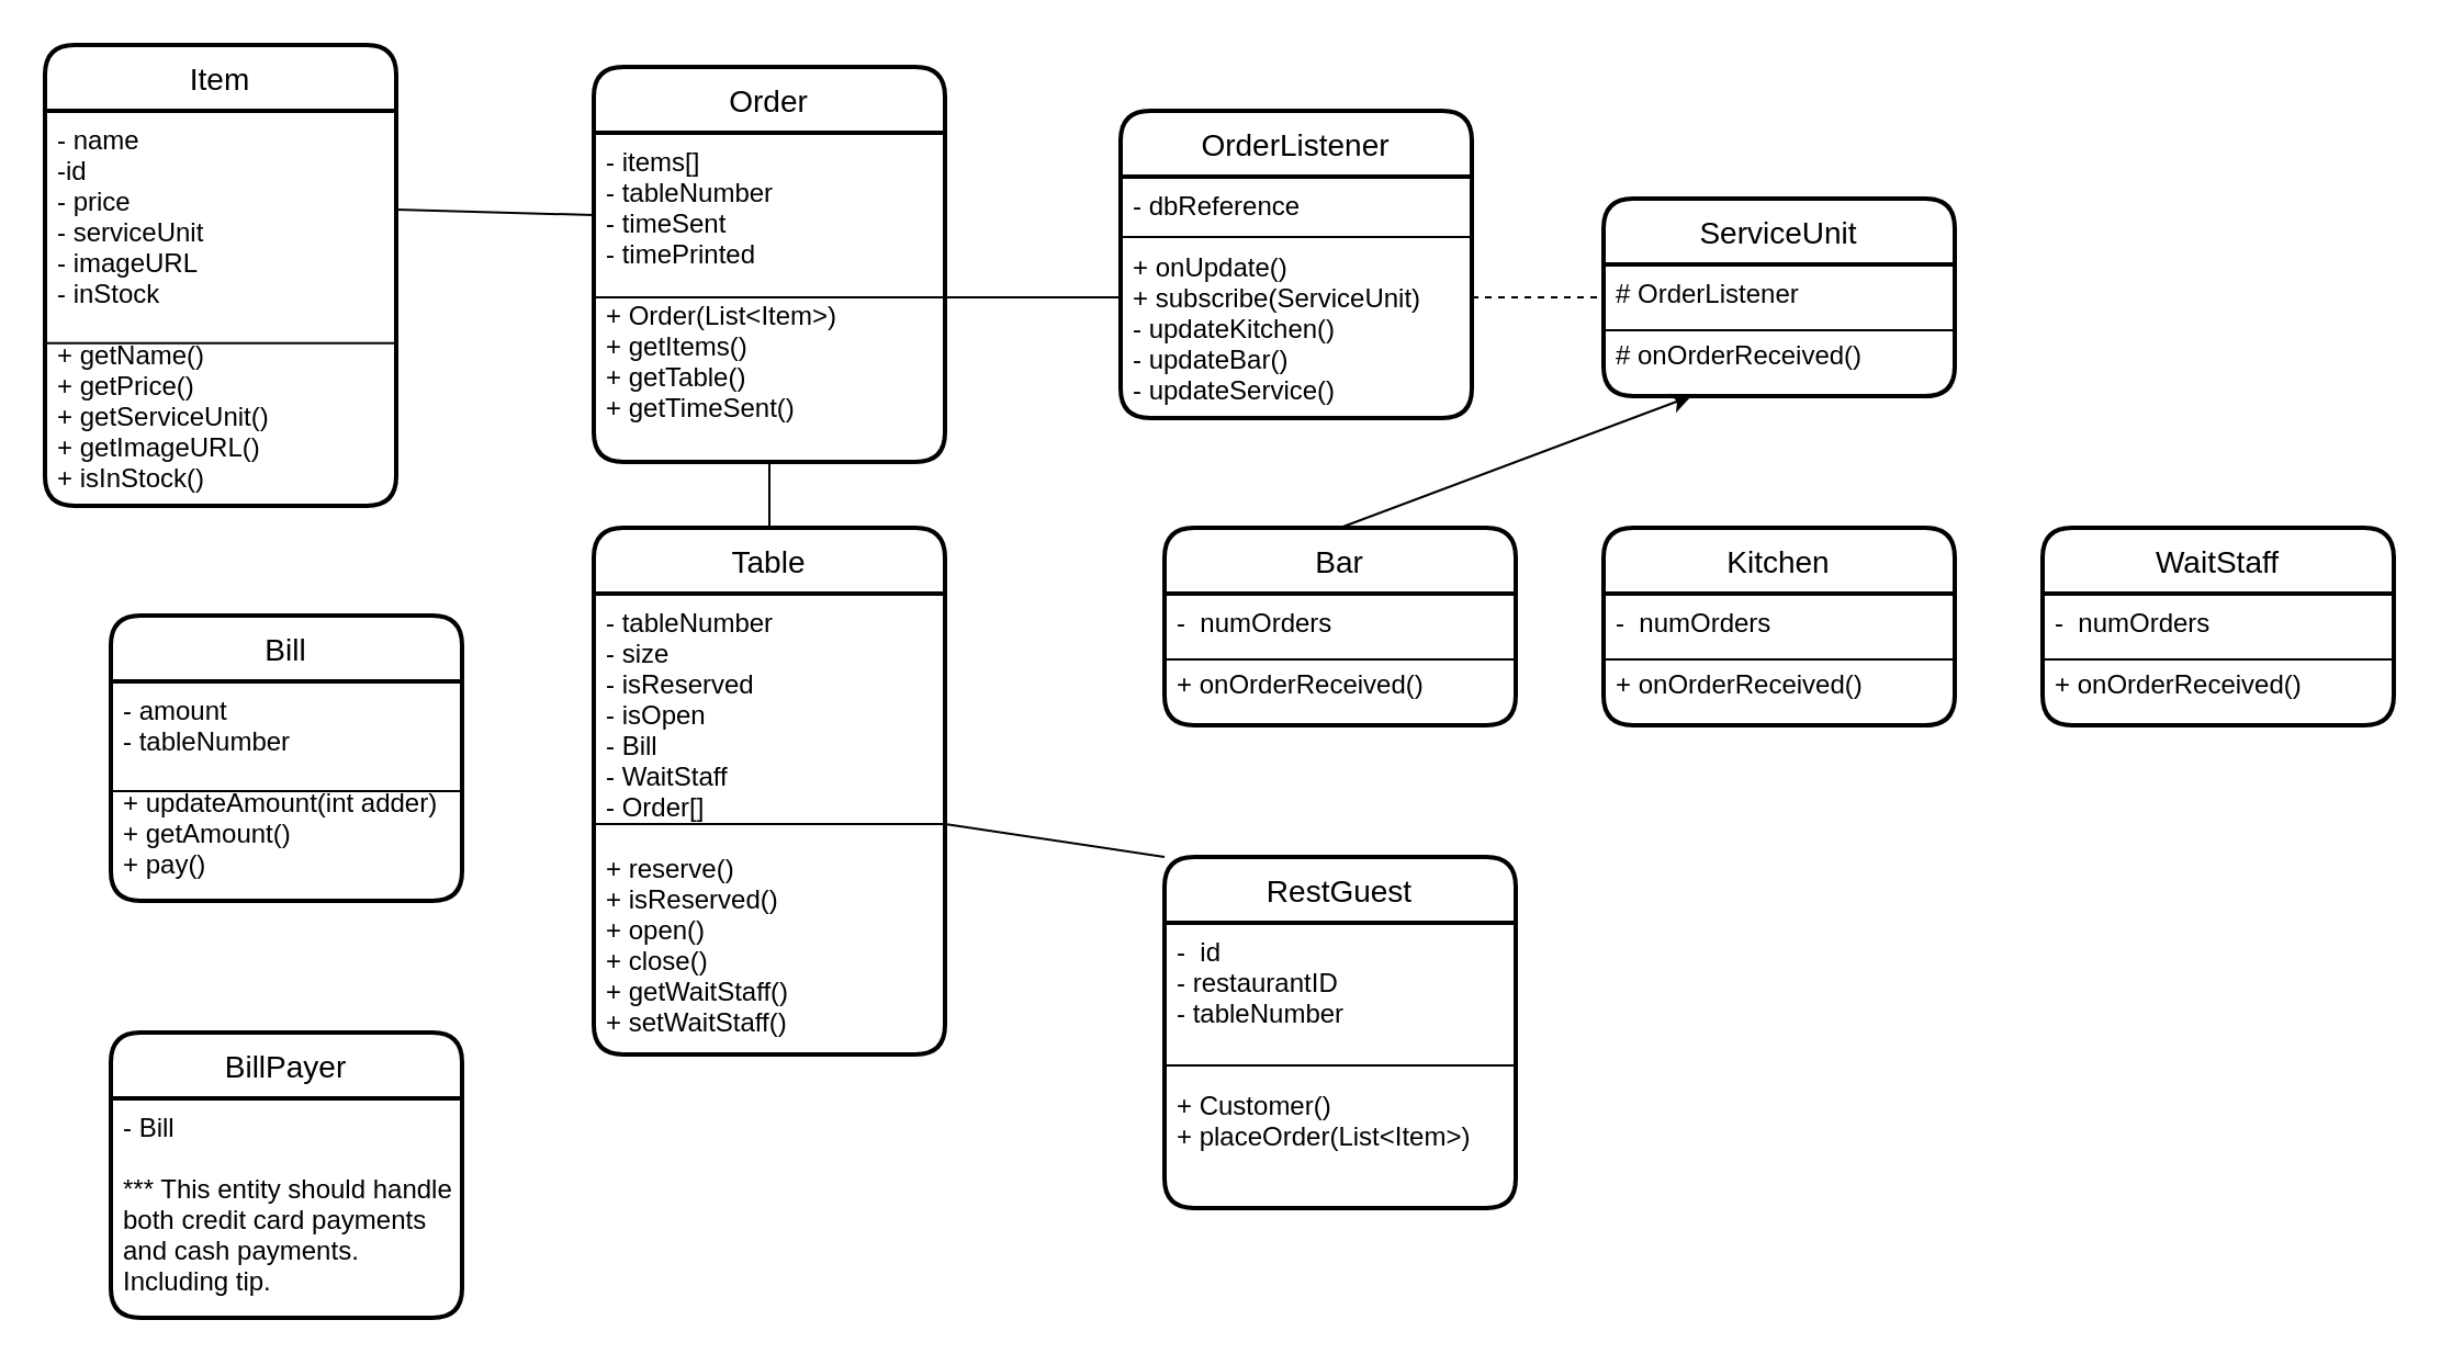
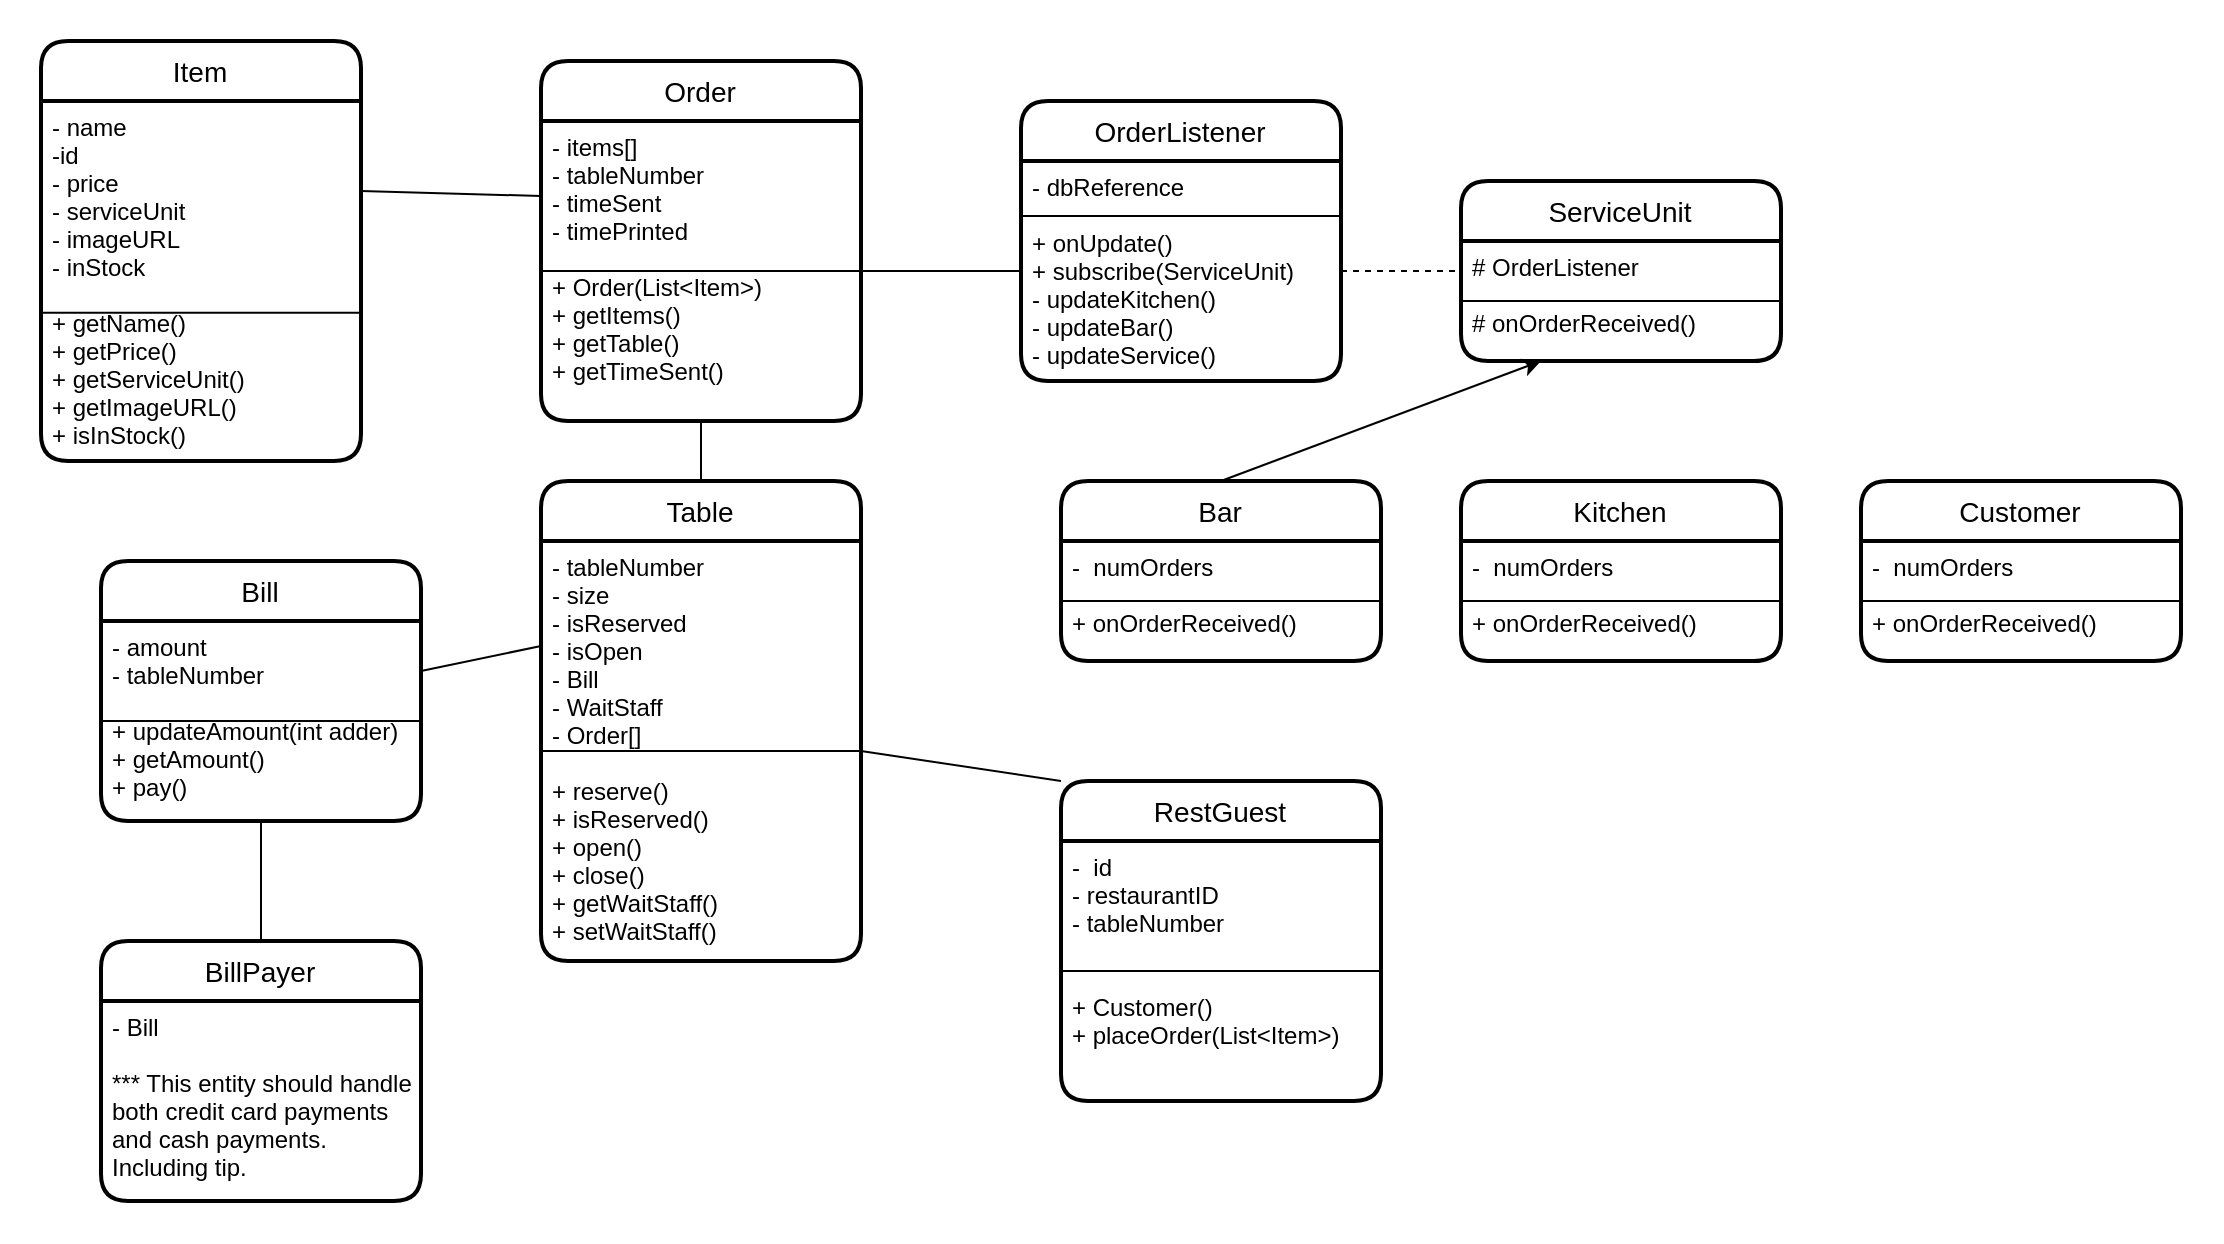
- <mxCell id="5" value="WaitStaff" style="swimlane;childLayout=stackLayout;horizontal=1;startSize=30;horizontalStack=0;rounded=1;fontSize=14;fontStyle=0;strokeWidth=2;resizeParent=0;resizeLast=1;shadow=0;dashed=0;align=center;" parent="1" vertex="1"><mxGeometry x="930" y="240" width="160" height="90" as="geometry" /></mxCell>
+ <mxCell id="5" value="Customer" style="swimlane;childLayout=stackLayout;horizontal=1;startSize=30;horizontalStack=0;rounded=1;fontSize=14;fontStyle=0;strokeWidth=2;resizeParent=0;resizeLast=1;shadow=0;dashed=0;align=center;" parent="1" vertex="1"><mxGeometry x="930" y="240" width="160" height="90" as="geometry" /></mxCell>
+ <mxCell id="38" value="" style="endArrow=none;html=1;rounded=0;exitX=1;exitY=0.25;exitDx=0;exitDy=0;entryX=0;entryY=0.25;entryDx=0;entryDy=0;" edge="1" parent="1" source="33" target="37"><mxGeometry width="50" height="50" relative="1" as="geometry"><mxPoint x="210" y="260" as="sourcePoint" /><mxPoint y="210" as="targetPoint" x="260" /></mxGeometry></mxCell>
+ <mxCell id="40" value="" style="endArrow=none;html=1;rounded=0;exitX=0.5;exitY=0;exitDx=0;exitDy=0;entryX=0.5;entryY=1;entryDx=0;entryDy=0;" edge="1" parent="1" source="23" target="33"><mxGeometry width="50" height="50" relative="1" as="geometry"><mxPoint x="270" y="610" as="sourcePoint" /><mxPoint x="320" y="560" as="targetPoint" /></mxGeometry></mxCell>
